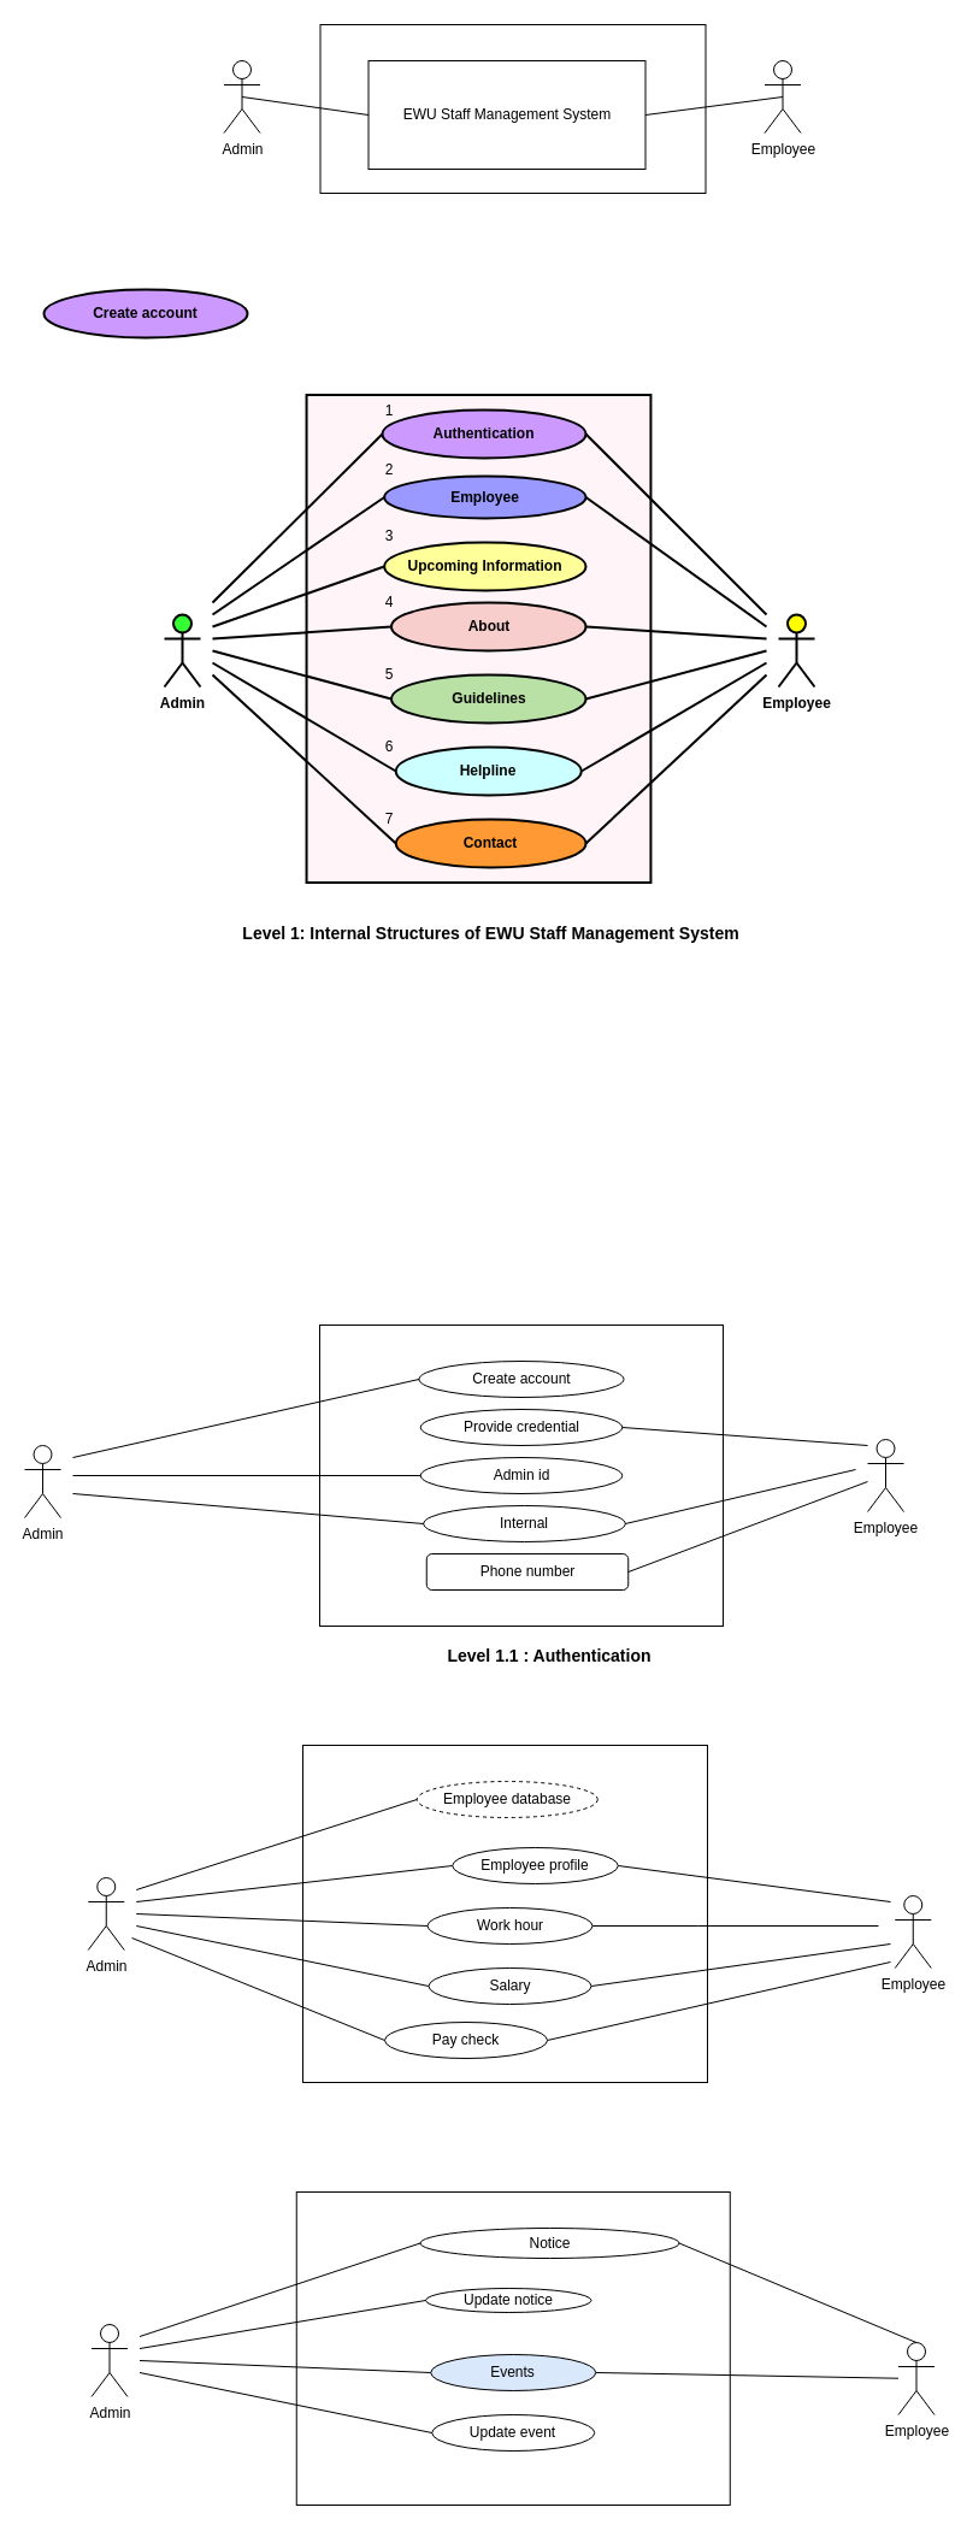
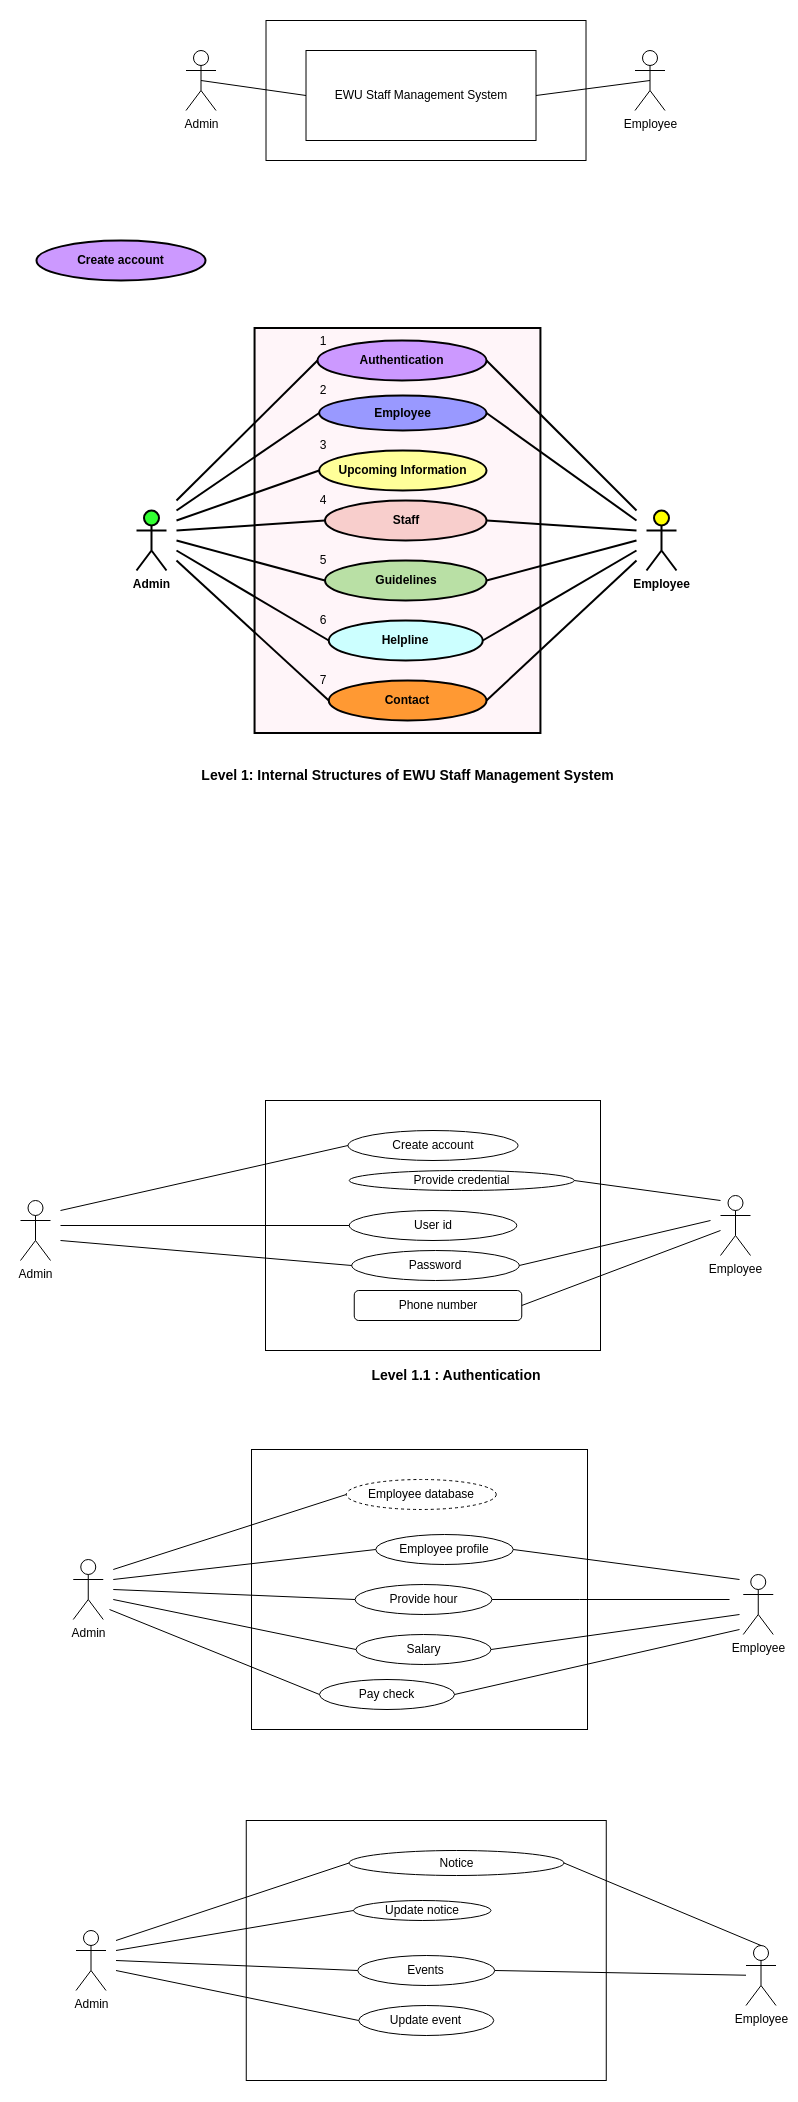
- <mxCell id="29" value="&lt;b&gt;About&lt;/b&gt;" style="ellipse;whiteSpace=wrap;html=1;fillColor=#F8CECC;strokeWidth=2;" parent="1" vertex="1"><mxGeometry x="324.5" y="500" width="161.5" height="40" as="geometry" /></mxCell>
+ <mxCell id="29" value="&lt;b&gt;Staff&lt;/b&gt;" style="ellipse;whiteSpace=wrap;html=1;fillColor=#F8CECC;strokeWidth=2;" parent="1" vertex="1"><mxGeometry x="324.5" y="500" width="161.5" height="40" as="geometry" /></mxCell>
- <mxCell id="9" value="Provide credential" style="ellipse;whiteSpace=wrap;html=1;" parent="1" vertex="1"><mxGeometry x="348.75" y="1170" width="167.5" height="30" as="geometry" /></mxCell>
+ <mxCell id="9" value="Provide credential" style="ellipse;whiteSpace=wrap;html=1;" parent="1" vertex="1"><mxGeometry x="348.75" y="1170" width="225" height="20" as="geometry" /></mxCell>
- <mxCell id="15" value="Admin id" style="ellipse;whiteSpace=wrap;html=1;" parent="1" vertex="1"><mxGeometry x="348.75" y="1210" width="167.5" height="30" as="geometry" /></mxCell>
+ <mxCell id="15" value="User id" style="ellipse;whiteSpace=wrap;html=1;" parent="1" vertex="1"><mxGeometry x="348.75" y="1210" width="167.5" height="30" as="geometry" /></mxCell>
- <mxCell id="16" value="Internal" style="ellipse;whiteSpace=wrap;html=1;" parent="1" vertex="1"><mxGeometry x="351.25" y="1250" width="167.5" height="30" as="geometry" /></mxCell>
+ <mxCell id="16" value="Password" style="ellipse;whiteSpace=wrap;html=1;" parent="1" vertex="1"><mxGeometry x="351.25" y="1250" width="167.5" height="30" as="geometry" /></mxCell>
- <mxCell id="65" value="Work hour" style="ellipse;whiteSpace=wrap;html=1;" parent="1" vertex="1"><mxGeometry x="354.51" y="1584" width="137" height="30" as="geometry" /></mxCell>
+ <mxCell id="65" value="Provide hour" style="ellipse;whiteSpace=wrap;html=1;" parent="1" vertex="1"><mxGeometry x="354.51" y="1584" width="137" height="30" as="geometry" /></mxCell>
- <mxCell id="53" value="Events" style="ellipse;whiteSpace=wrap;html=1;fillColor=#dae8fc;" parent="1" vertex="1"><mxGeometry x="357.26" y="1955" width="137" height="30" as="geometry" /></mxCell>
+ <mxCell id="53" value="Events" style="ellipse;whiteSpace=wrap;html=1;" parent="1" vertex="1"><mxGeometry x="357.26" y="1955" width="137" height="30" as="geometry" /></mxCell>
